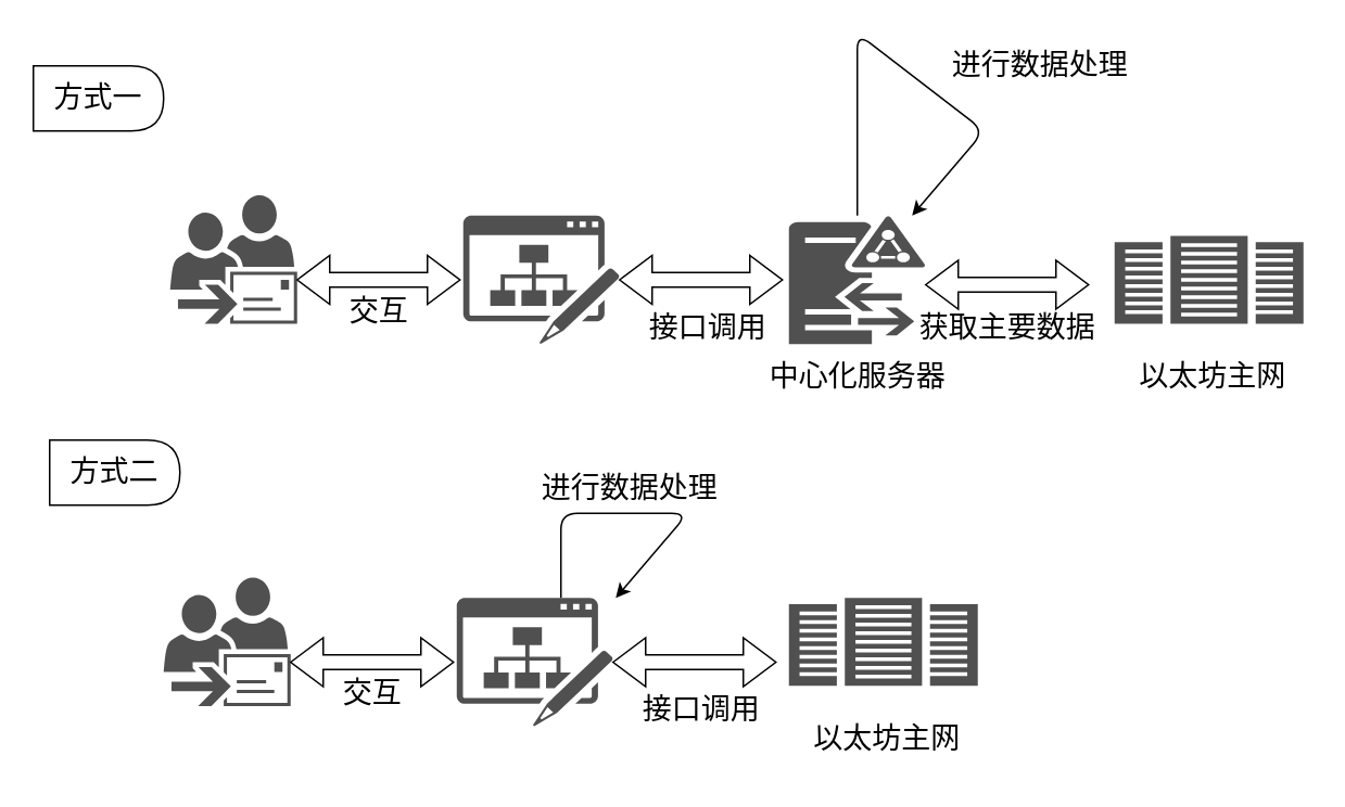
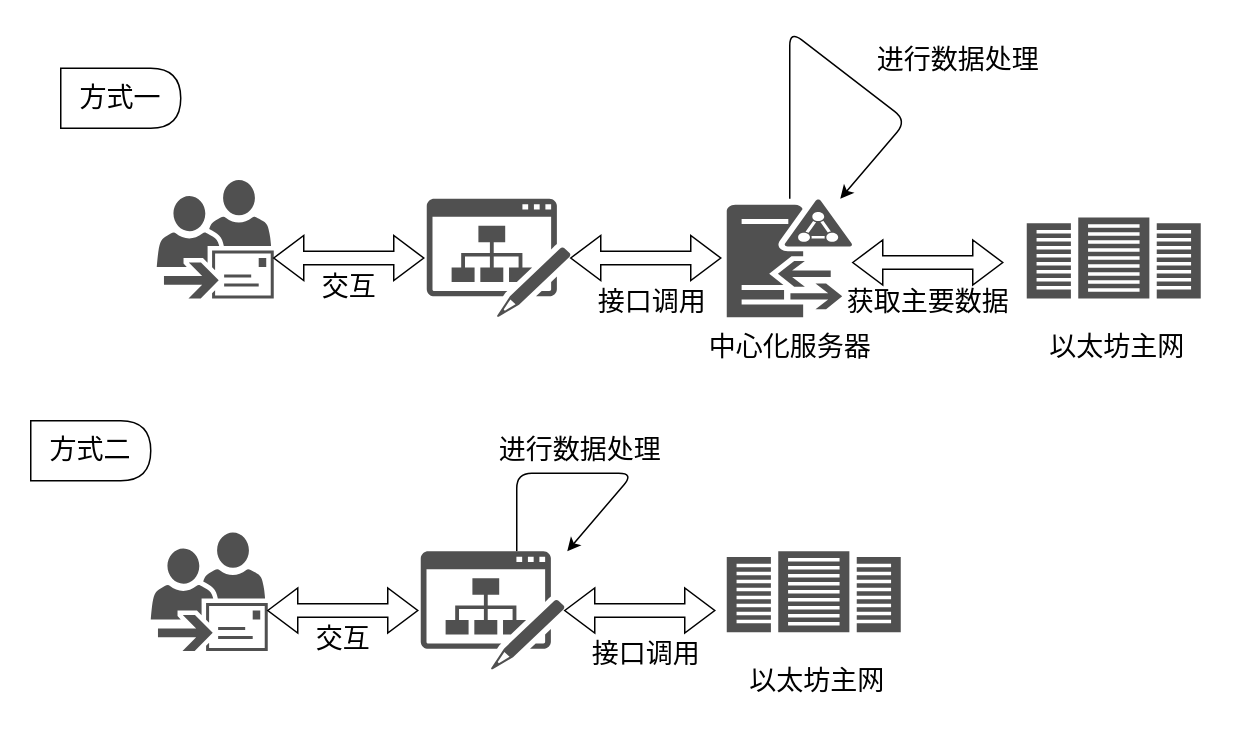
- <mxCell id="26" value="方式一" style="shape=delay;whiteSpace=wrap;html=1;fontSize=18;" vertex="1" parent="1"><mxGeometry x="20" y="40" width="80" height="40" as="geometry" /></mxCell>
+ <mxCell id="26" value="方式一" style="shape=delay;whiteSpace=wrap;html=1;fontSize=18;" vertex="1" parent="1"><mxGeometry x="40" y="45" width="80" height="40" as="geometry" /></mxCell>
- <mxCell id="27" value="方式二" style="shape=delay;whiteSpace=wrap;html=1;fontSize=18;" vertex="1" parent="1"><mxGeometry x="30" y="270" width="80" height="40" as="geometry" /></mxCell>
+ <mxCell id="27" value="方式二" style="shape=delay;whiteSpace=wrap;html=1;fontSize=18;" vertex="1" parent="1"><mxGeometry x="20" y="280" width="80" height="40" as="geometry" /></mxCell>
